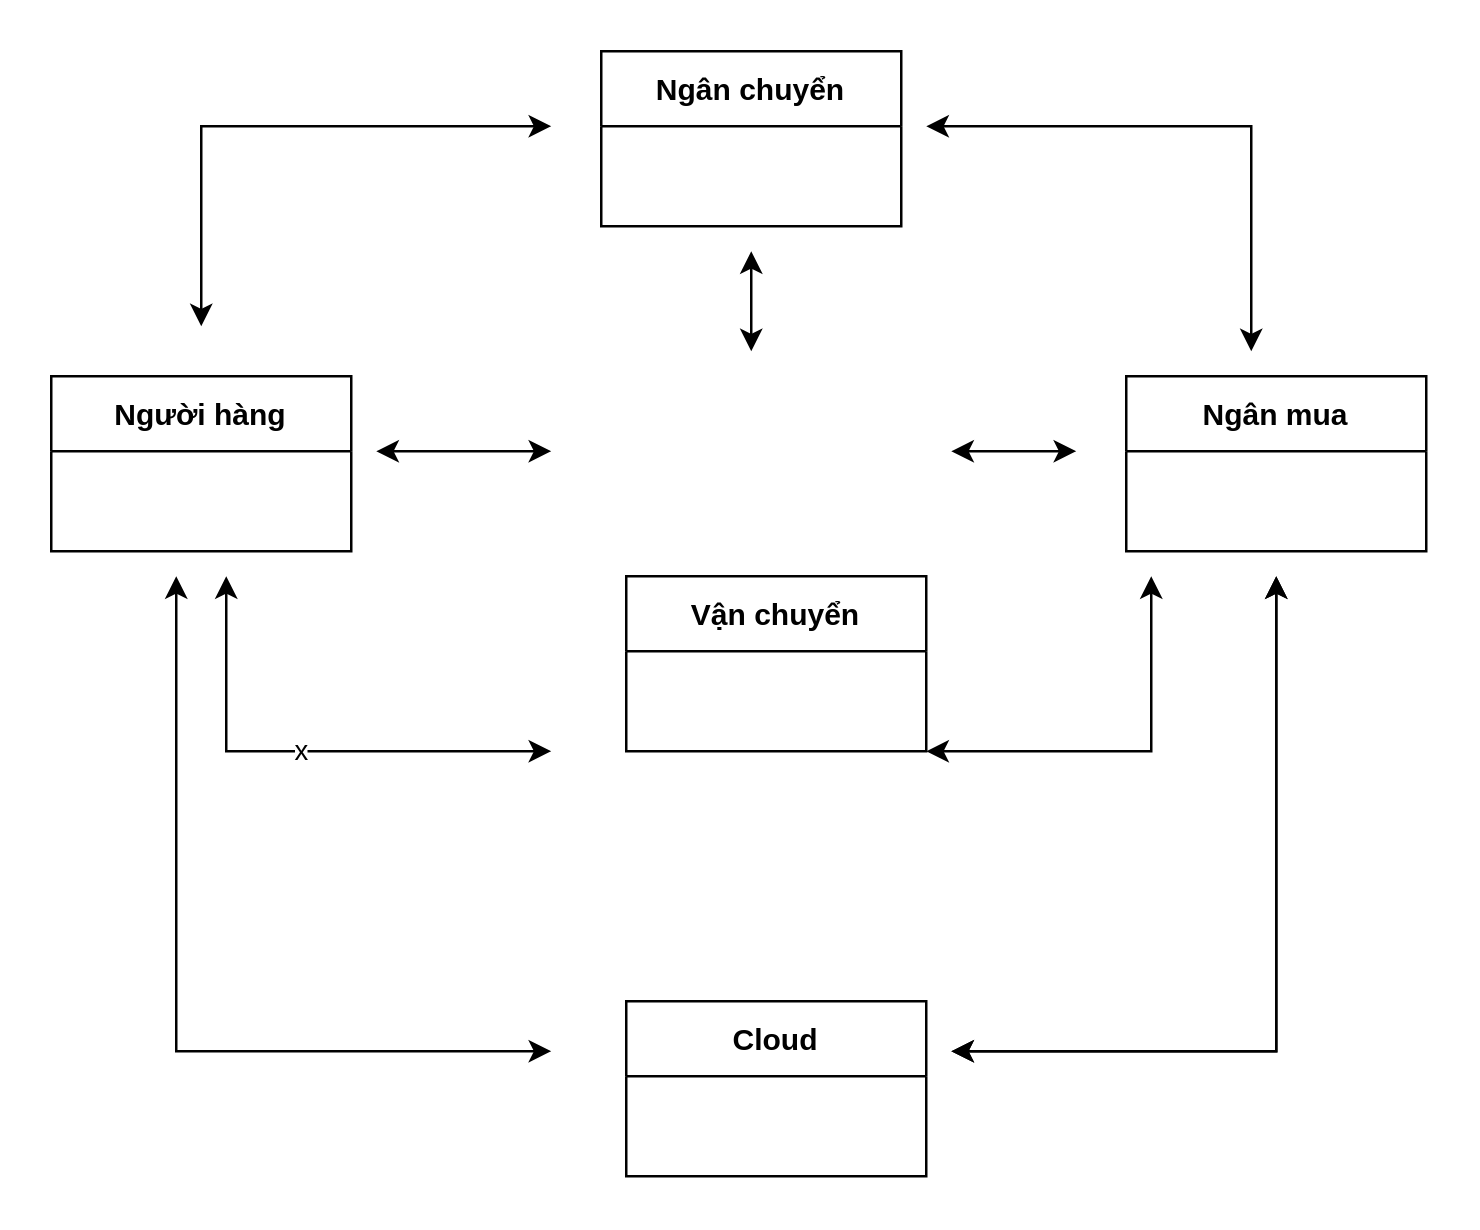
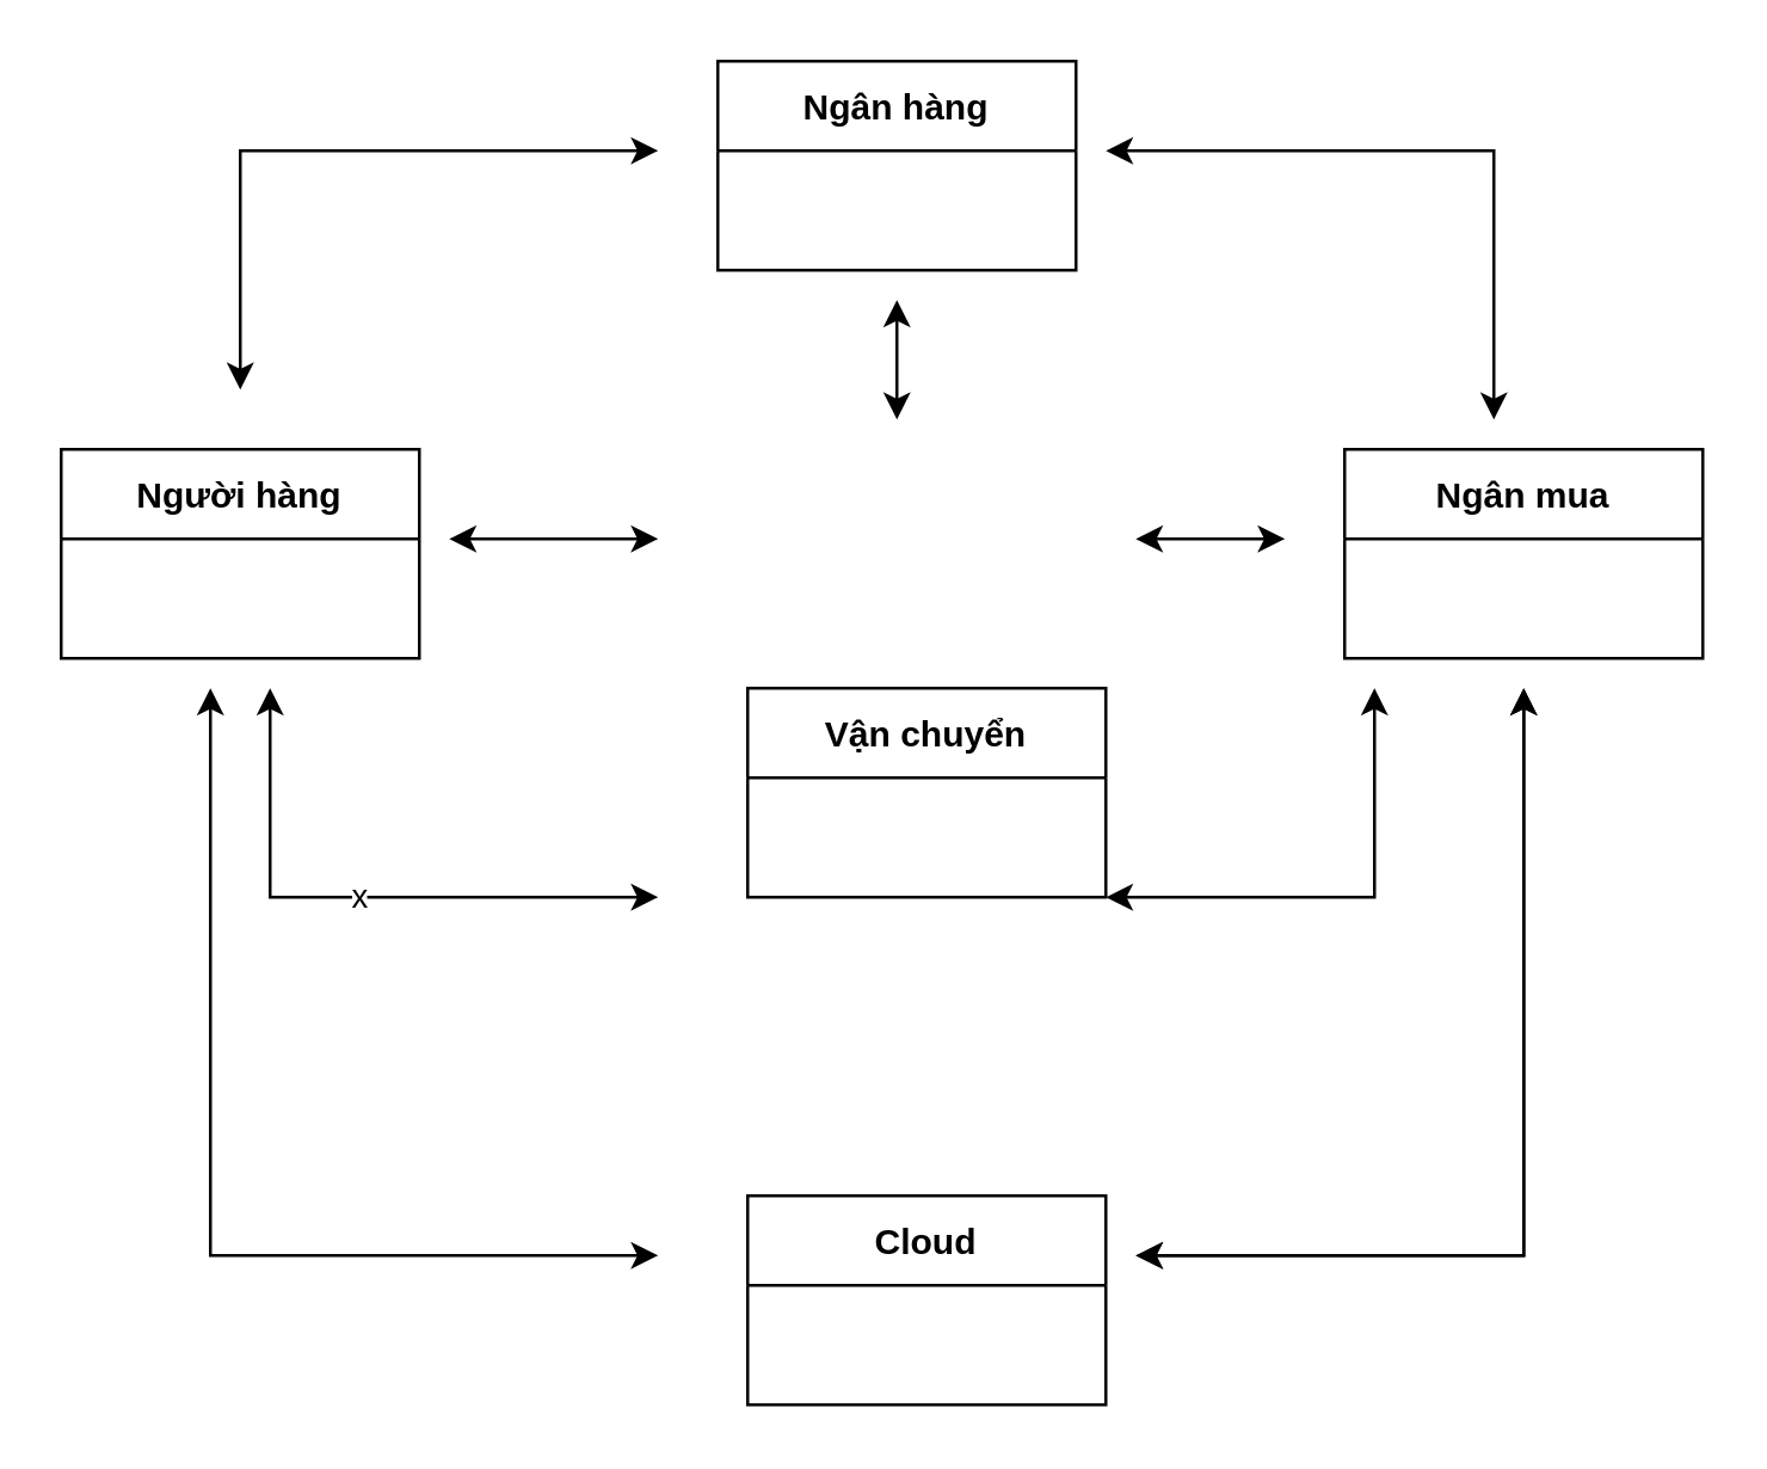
- <mxCell id="2" value="Ngân chuyển" style="swimlane;startSize=30;" vertex="1" parent="1"><mxGeometry x="240" y="20" width="120" height="70" as="geometry"><mxRectangle x="320" y="310" width="50" height="40" as="alternateBounds" /></mxGeometry></mxCell>
+ <mxCell id="2" value="Ngân hàng" style="swimlane;startSize=30;" vertex="1" parent="1"><mxGeometry x="240" y="20" width="120" height="70" as="geometry"><mxRectangle x="320" y="310" width="50" height="40" as="alternateBounds" /></mxGeometry></mxCell>
